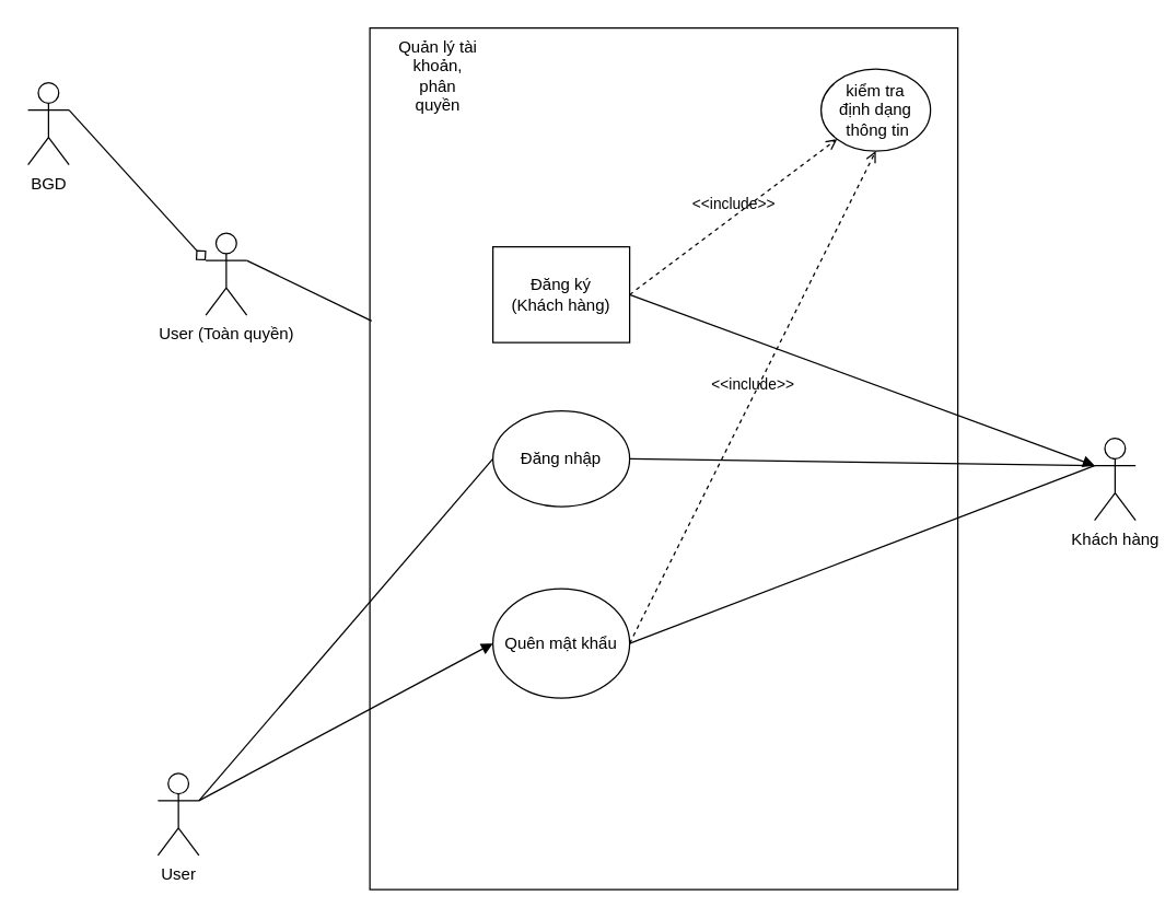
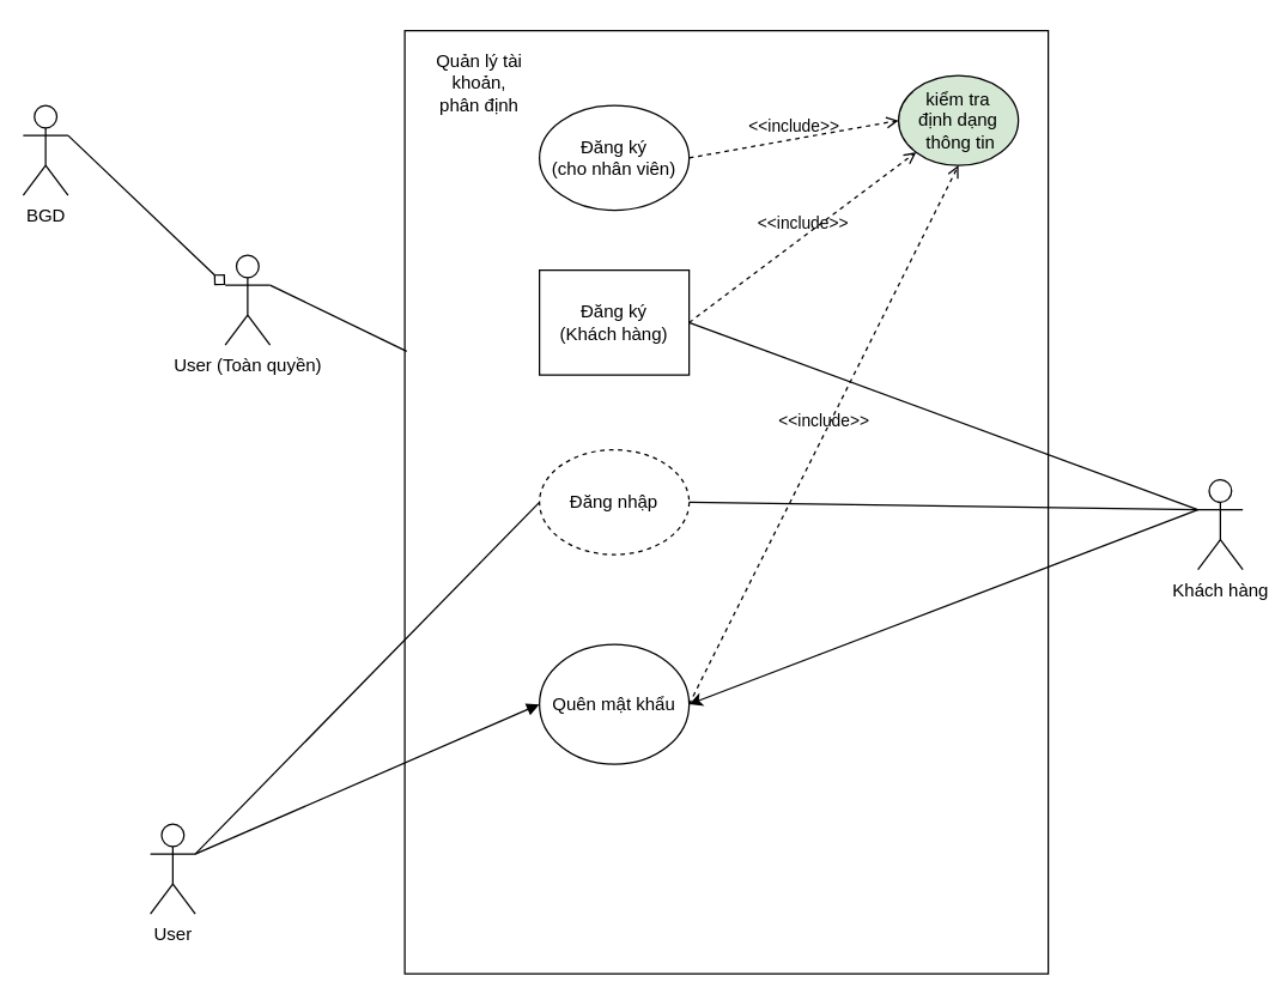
- <mxCell id="19" value="Quản lý tài khoản, phân quyền" style="text;html=1;strokeColor=none;fillColor=none;align=center;verticalAlign=middle;whiteSpace=wrap;rounded=0;" parent="1" vertex="1"><mxGeometry x="290" y="40" width="60" height="30" as="geometry" /></mxCell>
+ <mxCell id="19" value="Quản lý tài khoản, phân định" style="text;html=1;strokeColor=none;fillColor=none;align=center;verticalAlign=middle;whiteSpace=wrap;rounded=0;" parent="1" vertex="1"><mxGeometry x="290" y="40" width="60" height="30" as="geometry" /></mxCell>
- <mxCell id="7" value="kiểm tra&lt;br&gt;định dạng&lt;br&gt;&amp;nbsp;thông tin" style="ellipse;whiteSpace=wrap;html=1;" parent="1" vertex="1"><mxGeometry x="600" y="50" width="80" height="60" as="geometry" /></mxCell>
+ <mxCell id="7" value="kiểm tra&lt;br&gt;định dạng&lt;br&gt;&amp;nbsp;thông tin" style="ellipse;whiteSpace=wrap;html=1;fillColor=#d5e8d4;" parent="1" vertex="1"><mxGeometry x="600" y="50" width="80" height="60" as="geometry" /></mxCell>
- <mxCell id="21" value="BGD" style="shape=umlActor;verticalLabelPosition=bottom;verticalAlign=top;html=1;outlineConnect=0;" parent="1" vertex="1"><mxGeometry x="20" y="60" width="30" height="60" as="geometry" /></mxCell>
+ <mxCell id="21" value="BGD" style="shape=umlActor;verticalLabelPosition=bottom;verticalAlign=top;html=1;outlineConnect=0;" parent="1" vertex="1"><mxGeometry x="15" y="70" width="30" height="60" as="geometry" /></mxCell>
+ <mxCell id="13" value="&amp;lt;&amp;lt;include&amp;gt;&amp;gt;" style="html=1;verticalAlign=bottom;labelBackgroundColor=none;endArrow=open;endFill=0;dashed=1;rounded=0;exitX=1;exitY=0.5;exitDx=0;exitDy=0;entryX=0;entryY=0.5;entryDx=0;entryDy=0;" parent="1" source="4" target="7" edge="1"><mxGeometry width="160" relative="1" as="geometry"><mxPoint x="460" y="120" as="sourcePoint" /><mxPoint x="620" y="120" as="targetPoint" /></mxGeometry></mxCell>
+ <mxCell id="4" value="Đăng ký&lt;br&gt;(cho nhân viên)" style="ellipse;whiteSpace=wrap;html=1;" parent="1" vertex="1"><mxGeometry x="360" y="70" width="100" height="70" as="geometry" /></mxCell>
- <mxCell id="6" value="Đăng nhập" style="ellipse;whiteSpace=wrap;html=1;" parent="1" vertex="1"><mxGeometry x="360" y="300" width="100" height="70" as="geometry" /></mxCell>
+ <mxCell id="6" value="Đăng nhập" style="ellipse;whiteSpace=wrap;html=1;dashed=1;" parent="1" vertex="1"><mxGeometry x="360" y="300" width="100" height="70" as="geometry" /></mxCell>
- <mxCell id="17" value="" style="endArrow=block;html=1;rounded=0;exitX=1;exitY=0.5;exitDx=0;exitDy=0;entryX=0;entryY=0.333;entryDx=0;entryDy=0;entryPerimeter=0;" parent="1" source="5" target="15" edge="1"><mxGeometry width="50" height="50" relative="1" as="geometry"><mxPoint x="110" y="480" as="sourcePoint" /><mxPoint x="790" y="290" as="targetPoint" /></mxGeometry></mxCell>
+ <mxCell id="17" value="" style="endArrow=none;html=1;rounded=0;exitX=1;exitY=0.5;exitDx=0;exitDy=0;entryX=0;entryY=0.333;entryDx=0;entryDy=0;entryPerimeter=0;" parent="1" source="5" target="15" edge="1"><mxGeometry width="50" height="50" relative="1" as="geometry"><mxPoint x="110" y="480" as="sourcePoint" /><mxPoint x="790" y="290" as="targetPoint" /></mxGeometry></mxCell>
- <mxCell id="20" value="" style="endArrow=none;html=1;rounded=0;entryX=1;entryY=0.5;entryDx=0;entryDy=0;exitX=0;exitY=0.333;exitDx=0;exitDy=0;exitPerimeter=0;" parent="1" source="15" target="8" edge="1"><mxGeometry width="50" height="50" relative="1" as="geometry"><mxPoint x="810" y="350" as="sourcePoint" /><mxPoint x="470" y="345" as="targetPoint" /></mxGeometry></mxCell>
+ <mxCell id="20" value="" style="endArrow=classic;html=1;rounded=0;entryX=1;entryY=0.5;entryDx=0;entryDy=0;exitX=0;exitY=0.333;exitDx=0;exitDy=0;exitPerimeter=0;" parent="1" source="15" target="8" edge="1"><mxGeometry width="50" height="50" relative="1" as="geometry"><mxPoint x="810" y="350" as="sourcePoint" /><mxPoint x="470" y="345" as="targetPoint" /></mxGeometry></mxCell>
- <mxCell id="10" value="User" style="shape=umlActor;verticalLabelPosition=bottom;verticalAlign=top;html=1;outlineConnect=0;" parent="1" vertex="1"><mxGeometry x="115" y="565" width="30" height="60" as="geometry" /></mxCell>
+ <mxCell id="10" value="User" style="shape=umlActor;verticalLabelPosition=bottom;verticalAlign=top;html=1;outlineConnect=0;" parent="1" vertex="1"><mxGeometry x="100" y="550" width="30" height="60" as="geometry" /></mxCell>
